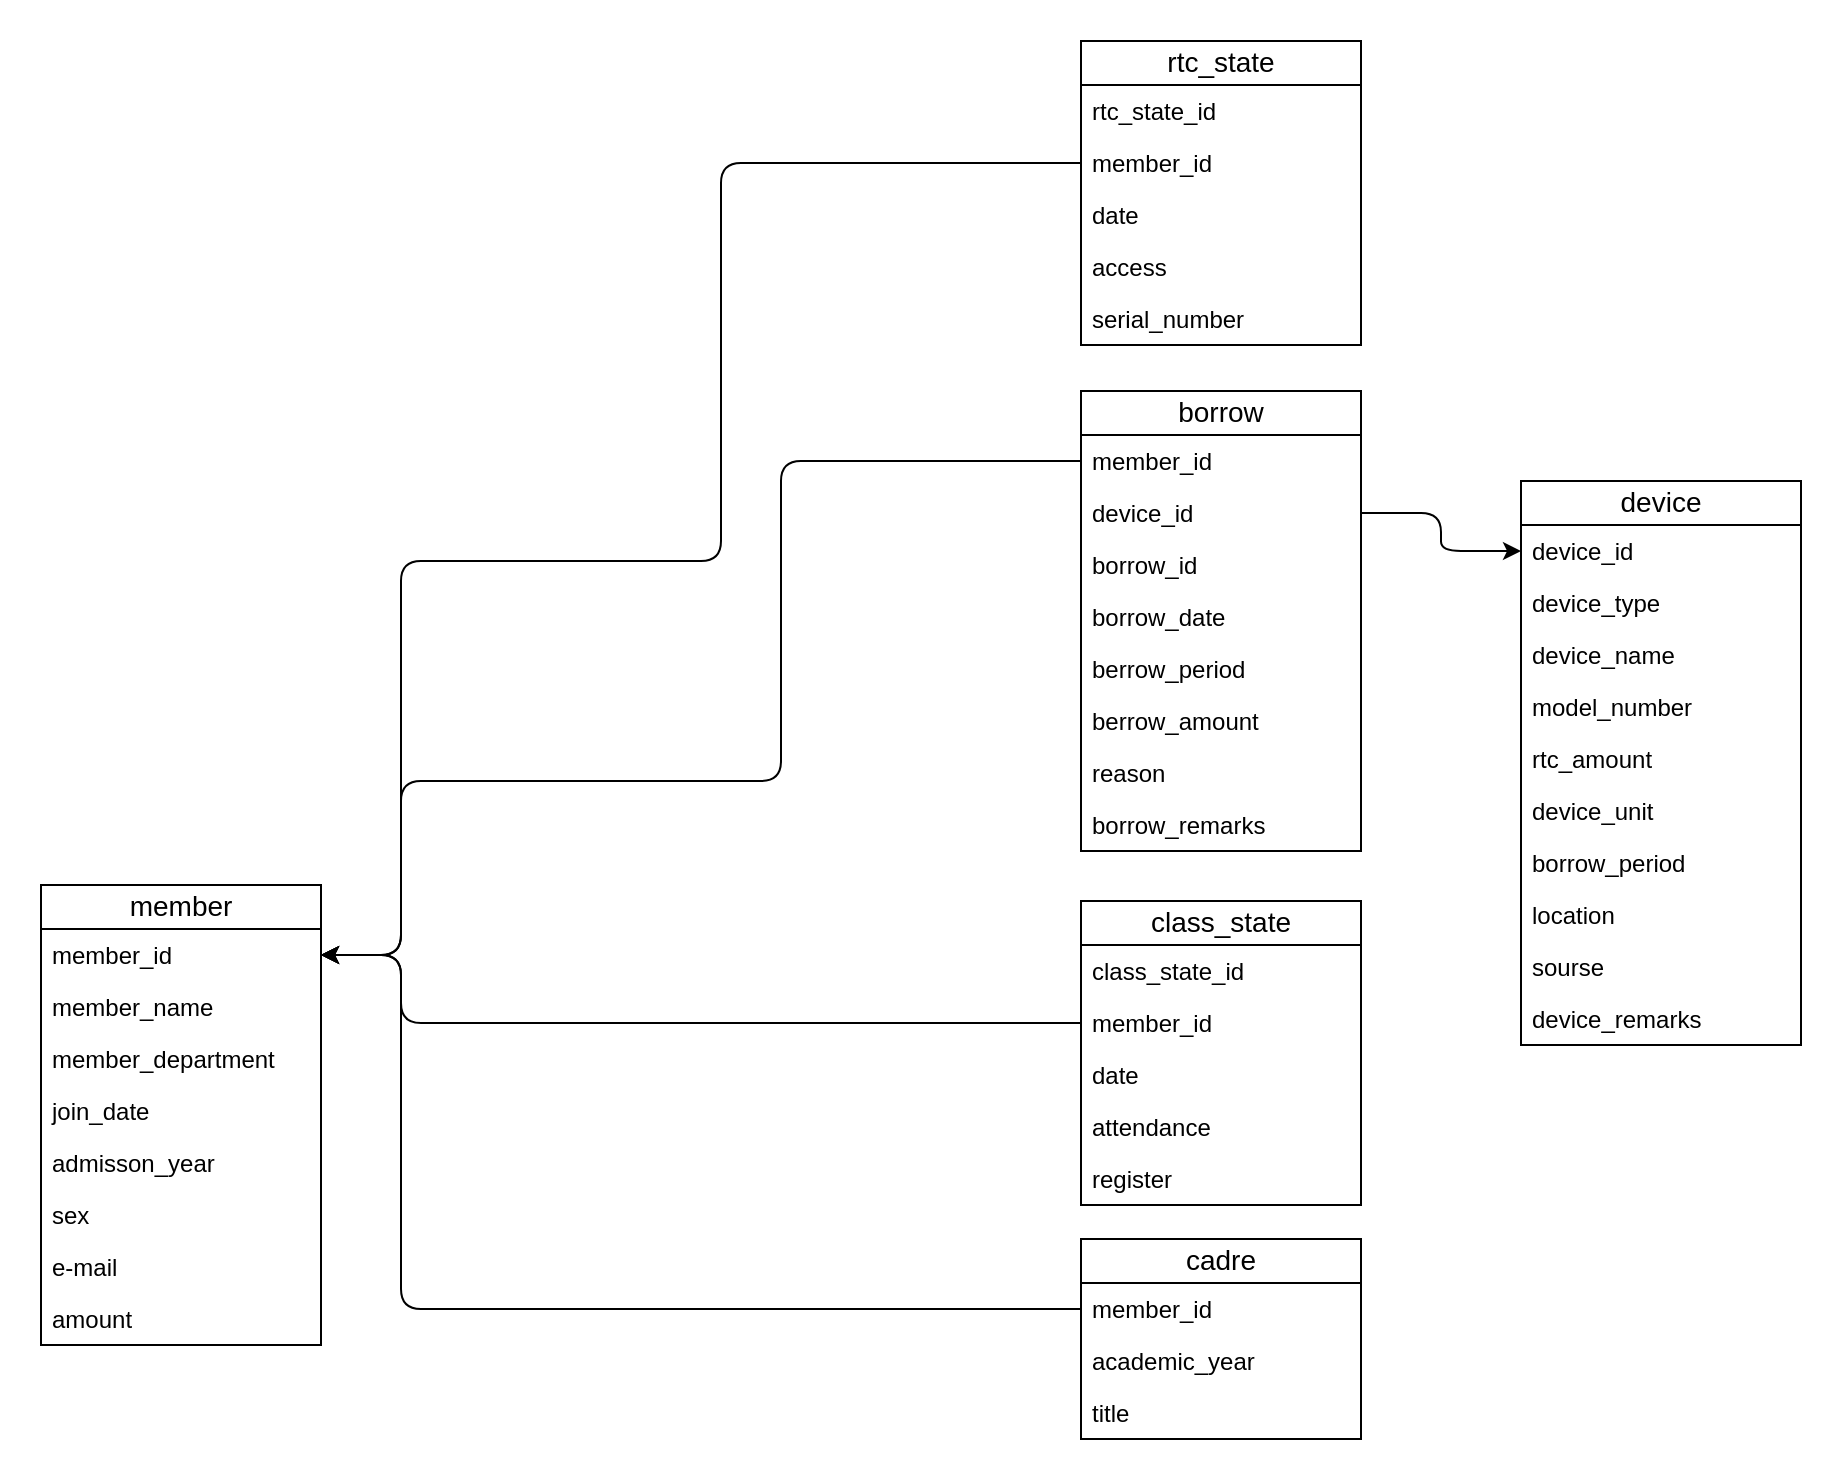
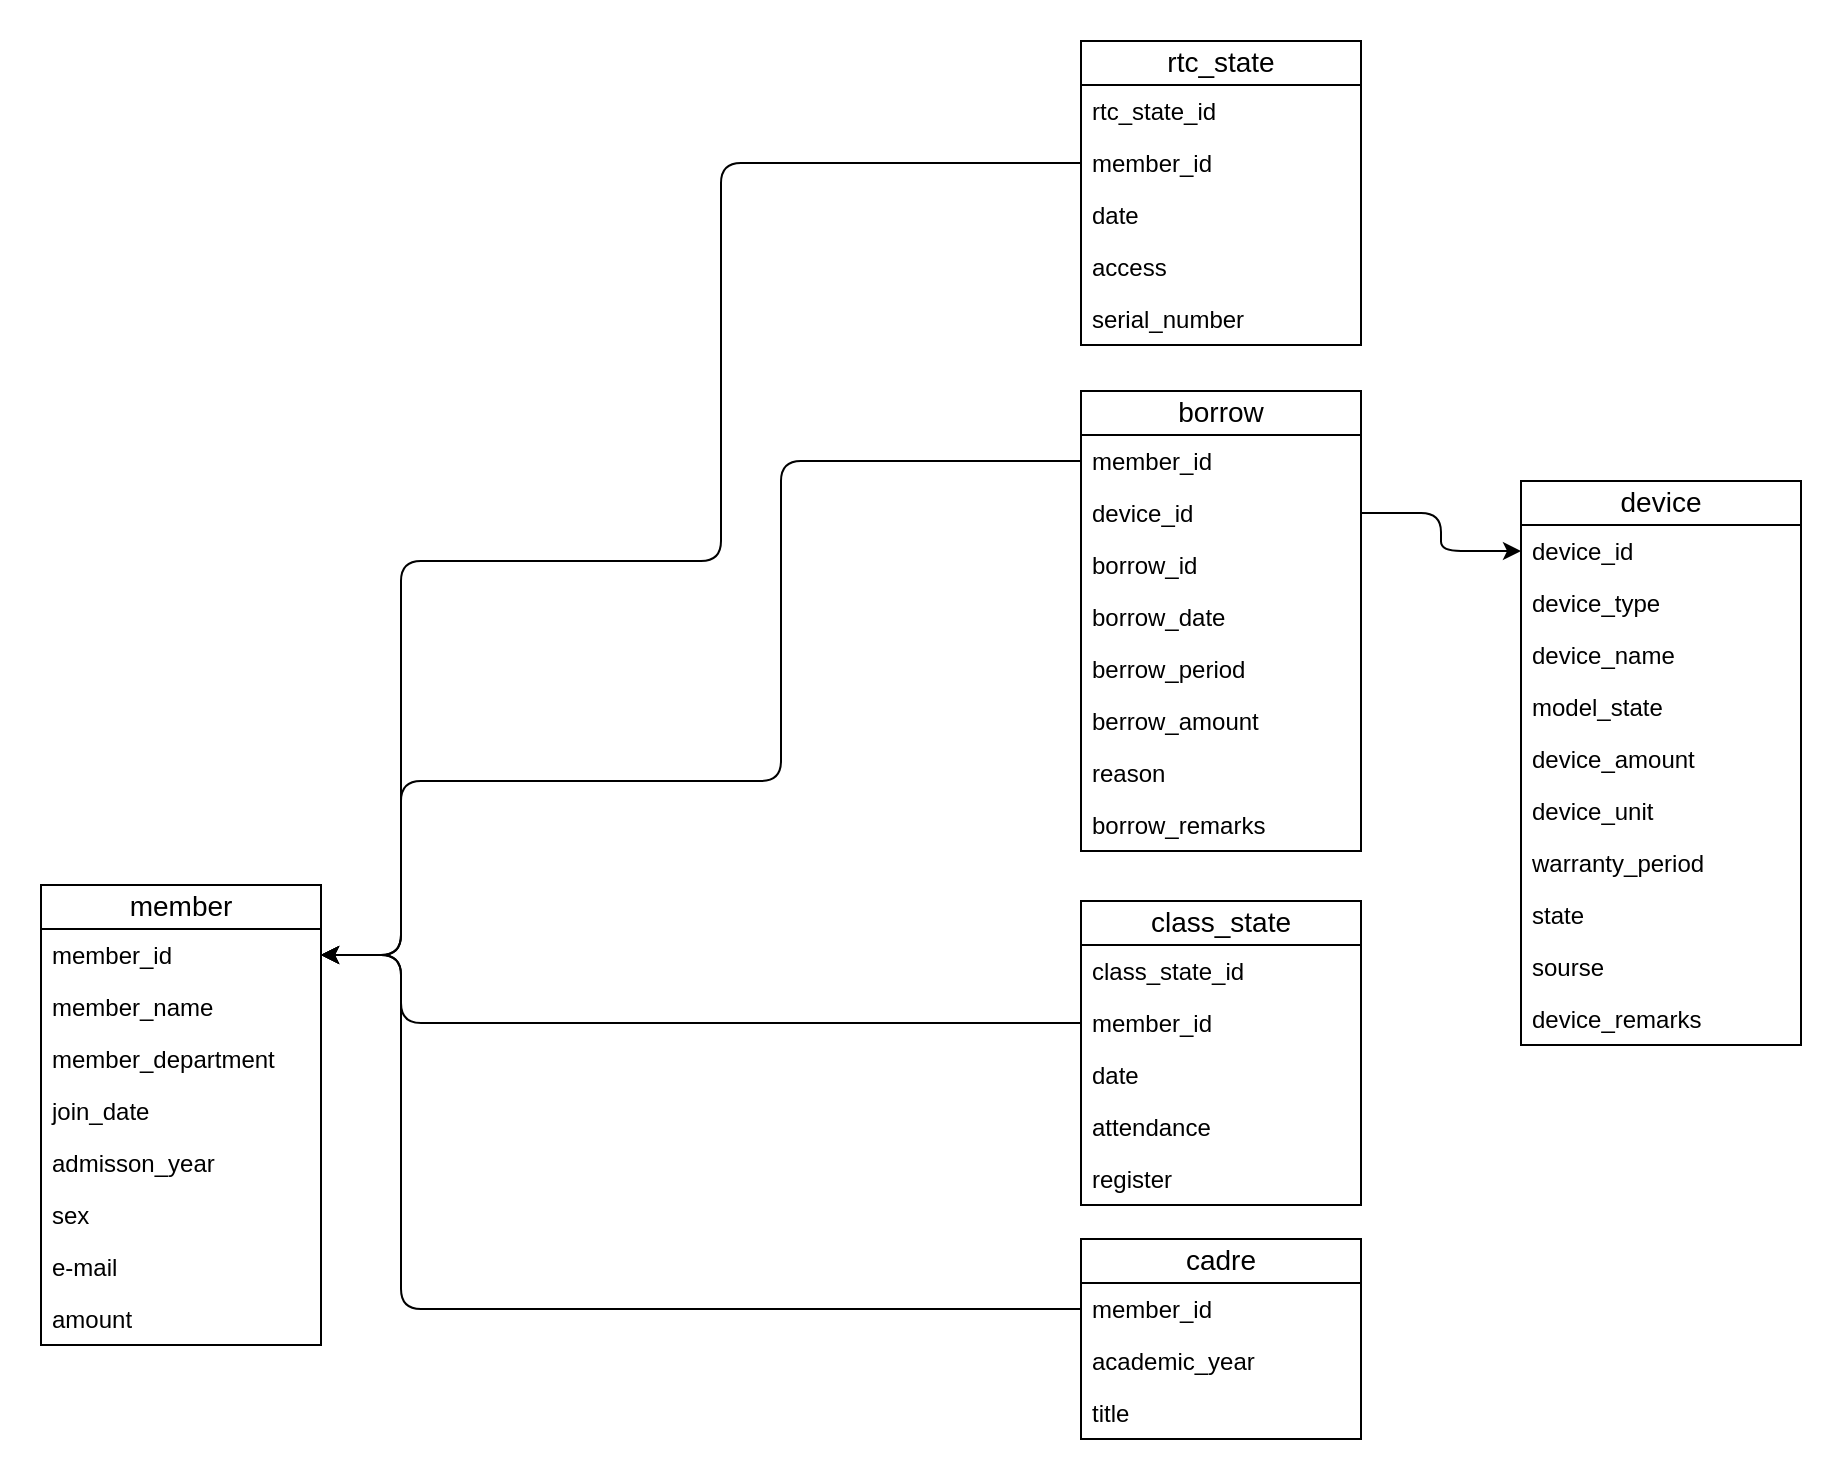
- <mxCell id="26" value="model_number" style="text;strokeColor=none;fillColor=none;spacingLeft=4;spacingRight=4;overflow=hidden;rotatable=0;points=[[0,0.5],[1,0.5]];portConstraint=eastwest;fontSize=12;" parent="22" vertex="1"><mxGeometry y="100" width="140" height="26" as="geometry" /></mxCell>
+ <mxCell id="26" value="model_state" style="text;strokeColor=none;fillColor=none;spacingLeft=4;spacingRight=4;overflow=hidden;rotatable=0;points=[[0,0.5],[1,0.5]];portConstraint=eastwest;fontSize=12;" parent="22" vertex="1"><mxGeometry y="100" width="140" height="26" as="geometry" /></mxCell>
- <mxCell id="27" value="rtc_amount" style="text;strokeColor=none;fillColor=none;spacingLeft=4;spacingRight=4;overflow=hidden;rotatable=0;points=[[0,0.5],[1,0.5]];portConstraint=eastwest;fontSize=12;" parent="22" vertex="1"><mxGeometry y="126" width="140" height="26" as="geometry" /></mxCell>
+ <mxCell id="27" value="device_amount" style="text;strokeColor=none;fillColor=none;spacingLeft=4;spacingRight=4;overflow=hidden;rotatable=0;points=[[0,0.5],[1,0.5]];portConstraint=eastwest;fontSize=12;" parent="22" vertex="1"><mxGeometry y="126" width="140" height="26" as="geometry" /></mxCell>
- <mxCell id="29" value="borrow_period" style="text;strokeColor=none;fillColor=none;spacingLeft=4;spacingRight=4;overflow=hidden;rotatable=0;points=[[0,0.5],[1,0.5]];portConstraint=eastwest;fontSize=12;" parent="22" vertex="1"><mxGeometry y="178" width="140" height="26" as="geometry" /></mxCell>
+ <mxCell id="29" value="warranty_period" style="text;strokeColor=none;fillColor=none;spacingLeft=4;spacingRight=4;overflow=hidden;rotatable=0;points=[[0,0.5],[1,0.5]];portConstraint=eastwest;fontSize=12;" parent="22" vertex="1"><mxGeometry y="178" width="140" height="26" as="geometry" /></mxCell>
- <mxCell id="30" value="location" style="text;strokeColor=none;fillColor=none;spacingLeft=4;spacingRight=4;overflow=hidden;rotatable=0;points=[[0,0.5],[1,0.5]];portConstraint=eastwest;fontSize=12;" parent="22" vertex="1"><mxGeometry y="204" width="140" height="26" as="geometry" /></mxCell>
+ <mxCell id="30" value="state" style="text;strokeColor=none;fillColor=none;spacingLeft=4;spacingRight=4;overflow=hidden;rotatable=0;points=[[0,0.5],[1,0.5]];portConstraint=eastwest;fontSize=12;" parent="22" vertex="1"><mxGeometry y="204" width="140" height="26" as="geometry" /></mxCell>
